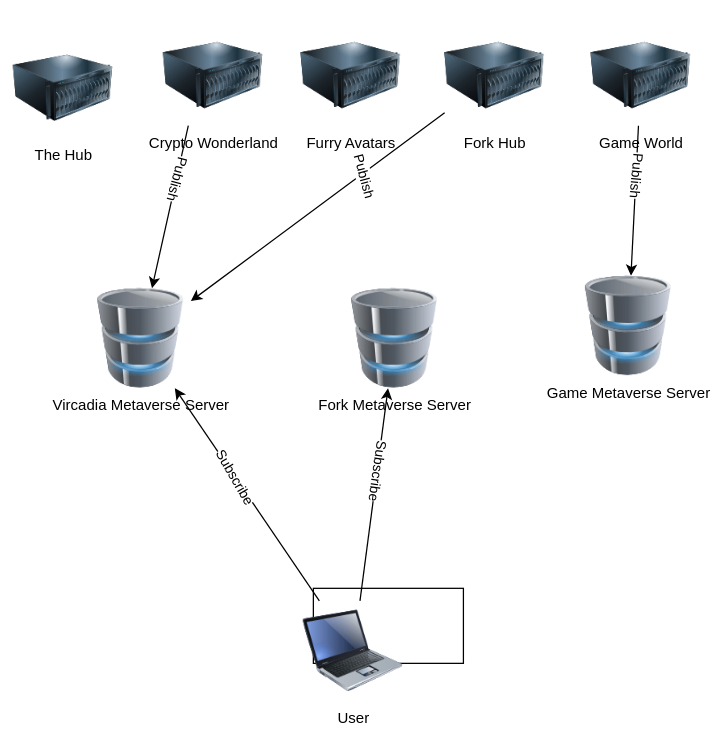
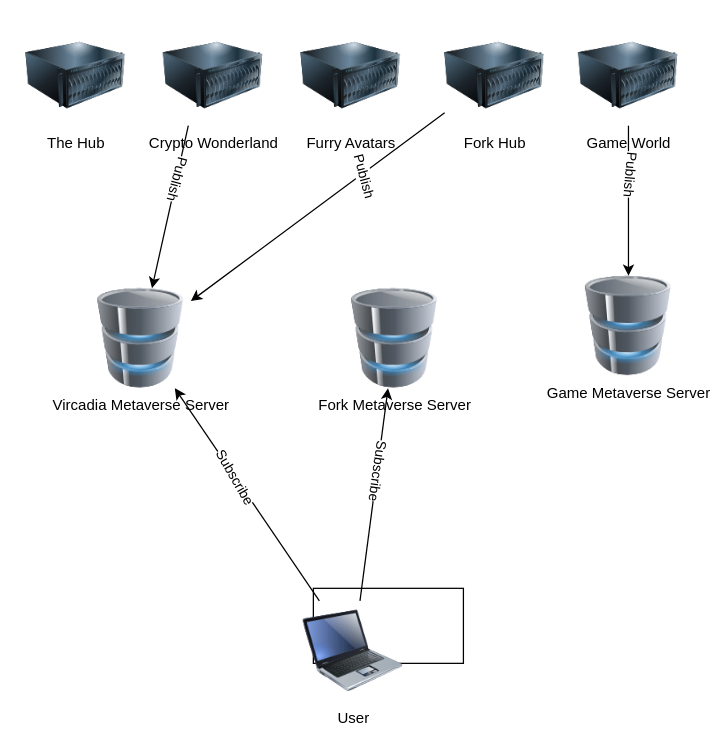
- <mxCell id="10" value="&lt;div&gt;Game World&lt;/div&gt;&lt;div&gt;&lt;br&gt;&lt;/div&gt;" style="image;html=1;image=img/lib/clip_art/computers/Server_128x128.png" vertex="1" parent="1"><mxGeometry x="472" y="20" width="80" height="80" as="geometry" /></mxCell>
+ <mxCell id="10" value="&lt;div&gt;Game World&lt;/div&gt;&lt;div&gt;&lt;br&gt;&lt;/div&gt;" style="image;html=1;image=img/lib/clip_art/computers/Server_128x128.png" vertex="1" parent="1"><mxGeometry x="462" y="20" width="80" height="80" as="geometry" /></mxCell>
- <mxCell id="3" value="&lt;div&gt;The Hub&lt;/div&gt;" style="image;html=1;image=img/lib/clip_art/computers/Server_128x128.png" vertex="1" parent="1"><mxGeometry x="10" y="30" width="80" height="80" as="geometry" /></mxCell>
+ <mxCell id="3" value="&lt;div&gt;The Hub&lt;/div&gt;" style="image;html=1;image=img/lib/clip_art/computers/Server_128x128.png" vertex="1" parent="1"><mxGeometry x="20" y="20" width="80" height="80" as="geometry" /></mxCell>
